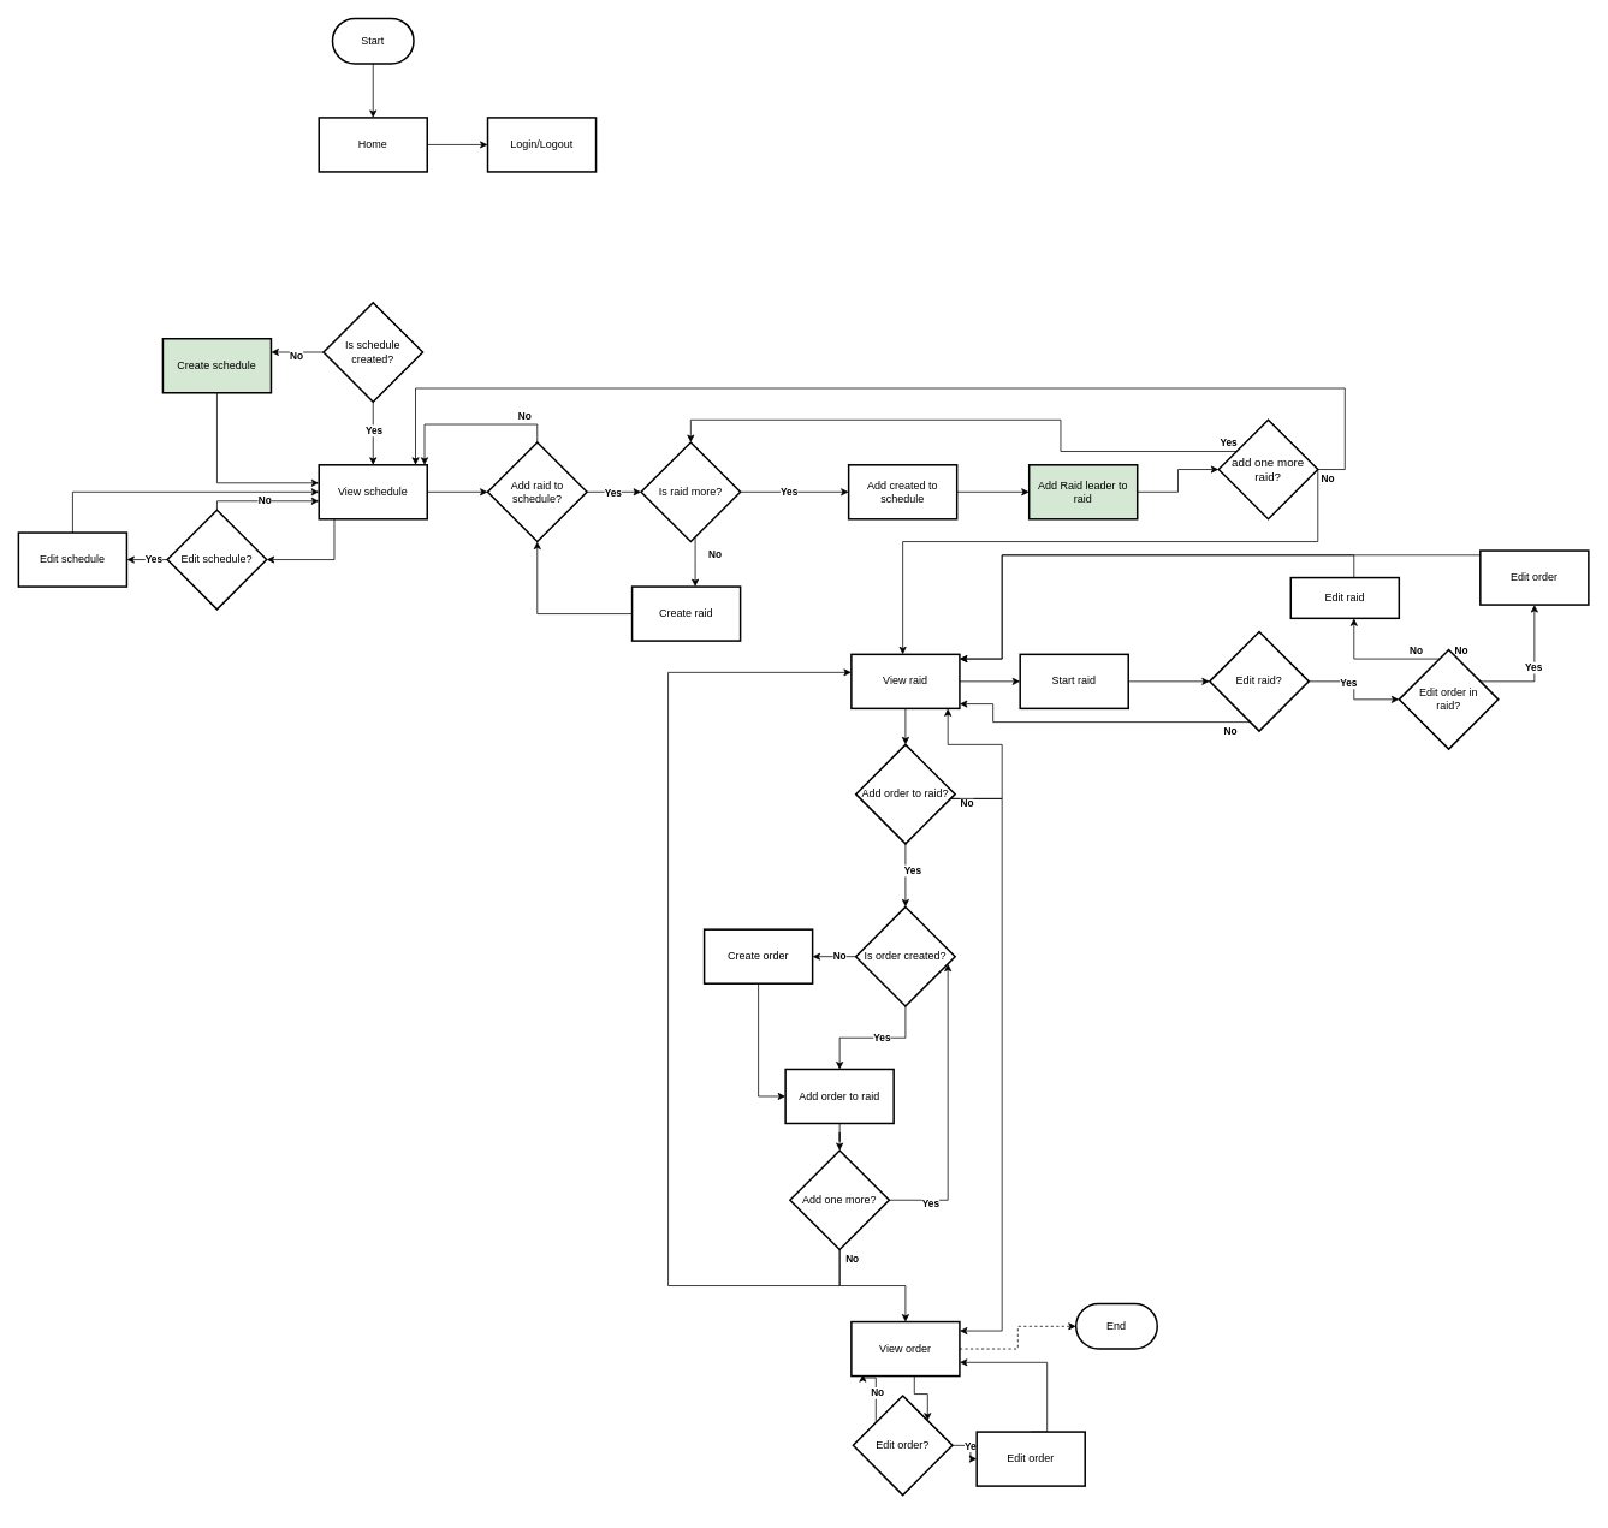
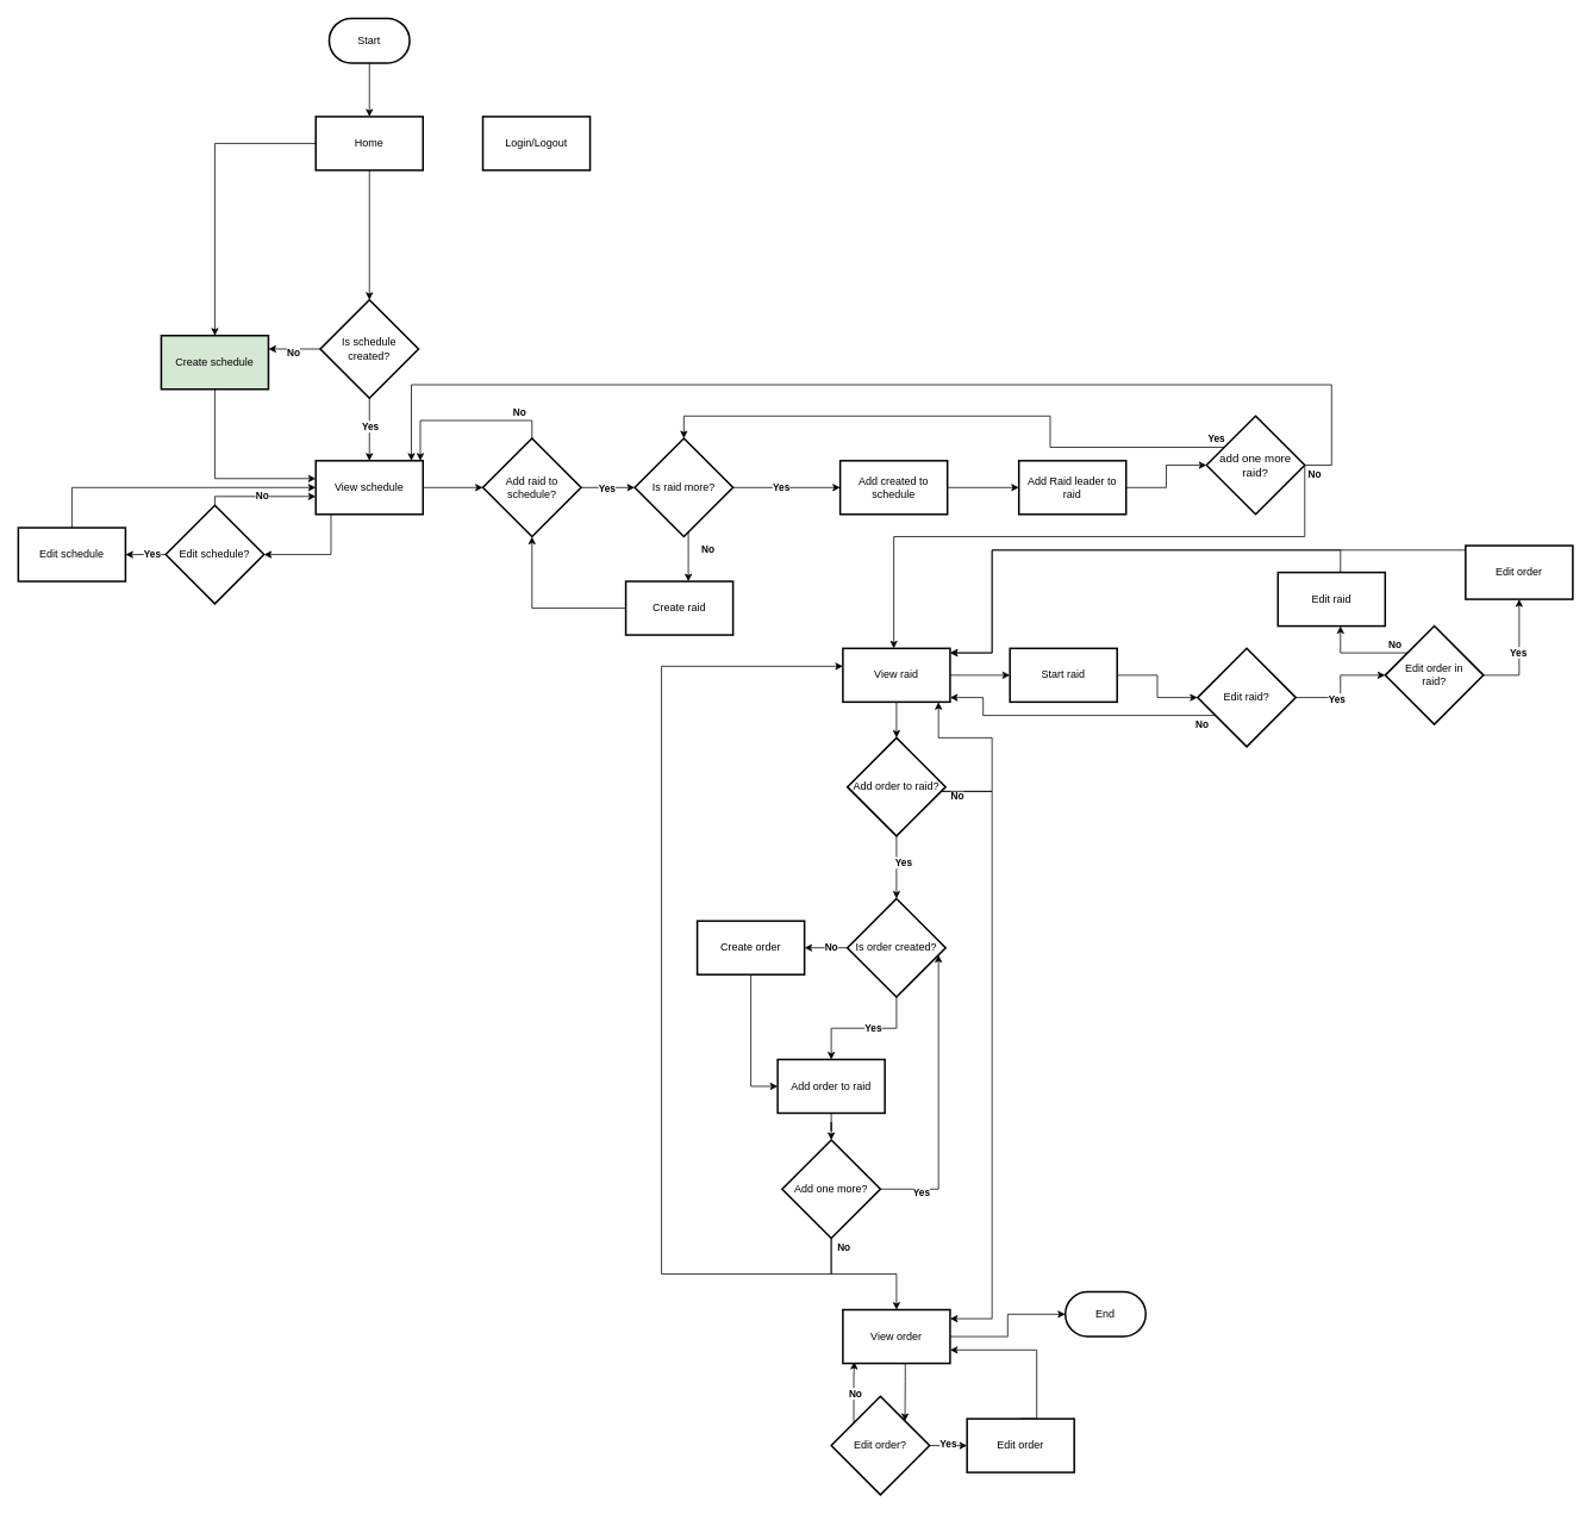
- <mxCell id="4" value="" style="edgeStyle=orthogonalEdgeStyle;rounded=0;orthogonalLoop=1;jettySize=auto;html=1;" parent="1" source="6" target="7" edge="1"><mxGeometry relative="1" as="geometry" /></mxCell>
+ <mxCell id="4" value="" style="edgeStyle=orthogonalEdgeStyle;rounded=0;orthogonalLoop=1;jettySize=auto;html=1;" parent="1" source="6" target="69" edge="1"><mxGeometry relative="1" as="geometry" /></mxCell>
+ <mxCell id="5" style="edgeStyle=orthogonalEdgeStyle;rounded=0;orthogonalLoop=1;jettySize=auto;html=1;" parent="1" source="6" target="64" edge="1"><mxGeometry relative="1" as="geometry" /></mxCell>
- <mxCell id="98" value="Add Raid leader to raid" style="whiteSpace=wrap;html=1;dashed=0;strokeWidth=2;fillColor=#d5e8d4;" parent="1" vertex="1"><mxGeometry x="1140" y="515" width="120" height="60" as="geometry" /></mxCell>
+ <mxCell id="98" value="Add Raid leader to raid" style="whiteSpace=wrap;html=1;dashed=0;strokeWidth=2;" parent="1" vertex="1"><mxGeometry x="1140" y="515" width="120" height="60" as="geometry" /></mxCell>
- <mxCell id="43" value="Edit raid" style="whiteSpace=wrap;html=1;dashed=0;strokeWidth=2;" parent="1" vertex="1"><mxGeometry x="1430" y="640" width="120" height="45" as="geometry" /></mxCell>
+ <mxCell id="43" value="Edit raid" style="whiteSpace=wrap;html=1;dashed=0;strokeWidth=2;" parent="1" vertex="1"><mxGeometry x="1430" y="640" width="120" height="60" as="geometry" /></mxCell>
- <mxCell id="41" value="Edit raid?" style="rhombus;whiteSpace=wrap;html=1;dashed=0;strokeWidth=2;" parent="1" vertex="1"><mxGeometry x="1340" y="700" width="110" height="110" as="geometry" /></mxCell>
+ <mxCell id="41" value="Edit raid?" style="rhombus;whiteSpace=wrap;html=1;dashed=0;strokeWidth=2;" parent="1" vertex="1"><mxGeometry x="1340" y="725" width="110" height="110" as="geometry" /></mxCell>
- <mxCell id="49" value="Edit order in&lt;br&gt;raid?" style="rhombus;whiteSpace=wrap;html=1;dashed=0;strokeWidth=2;" parent="1" vertex="1"><mxGeometry x="1550" y="720" width="110" height="110" as="geometry" /></mxCell>
+ <mxCell id="49" value="Edit order in&lt;br&gt;raid?" style="rhombus;whiteSpace=wrap;html=1;dashed=0;strokeWidth=2;" parent="1" vertex="1"><mxGeometry x="1550" y="700" width="110" height="110" as="geometry" /></mxCell>
- <mxCell id="9" style="edgeStyle=orthogonalEdgeStyle;rounded=0;orthogonalLoop=1;jettySize=auto;html=1;dashed=1;" parent="1" source="10" target="24" edge="1"><mxGeometry relative="1" as="geometry" /></mxCell>
+ <mxCell id="9" style="edgeStyle=orthogonalEdgeStyle;rounded=0;orthogonalLoop=1;jettySize=auto;html=1;" parent="1" source="10" target="24" edge="1"><mxGeometry relative="1" as="geometry" /></mxCell>
- <mxCell id="25" value="Edit order?" style="rhombus;whiteSpace=wrap;html=1;dashed=0;strokeWidth=2;" parent="1" vertex="1"><mxGeometry x="945" y="1547" width="110" height="110" as="geometry" /></mxCell>
+ <mxCell id="25" value="Edit order?" style="rhombus;whiteSpace=wrap;html=1;dashed=0;strokeWidth=2;" parent="1" vertex="1"><mxGeometry x="930" y="1562" width="110" height="110" as="geometry" /></mxCell>
